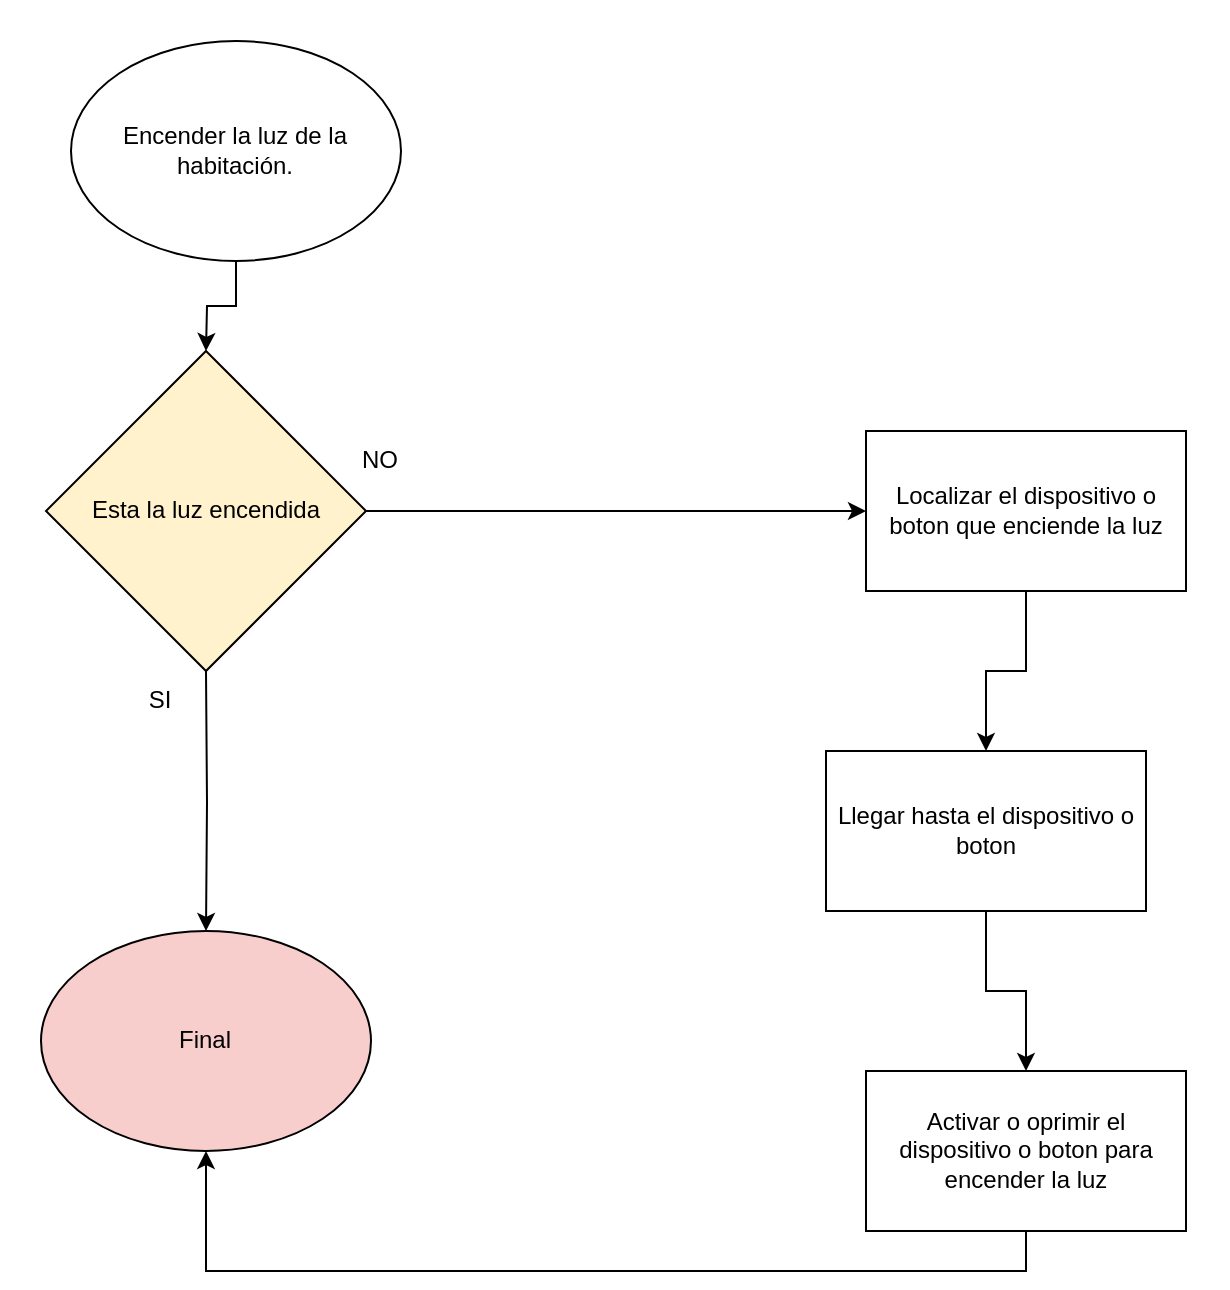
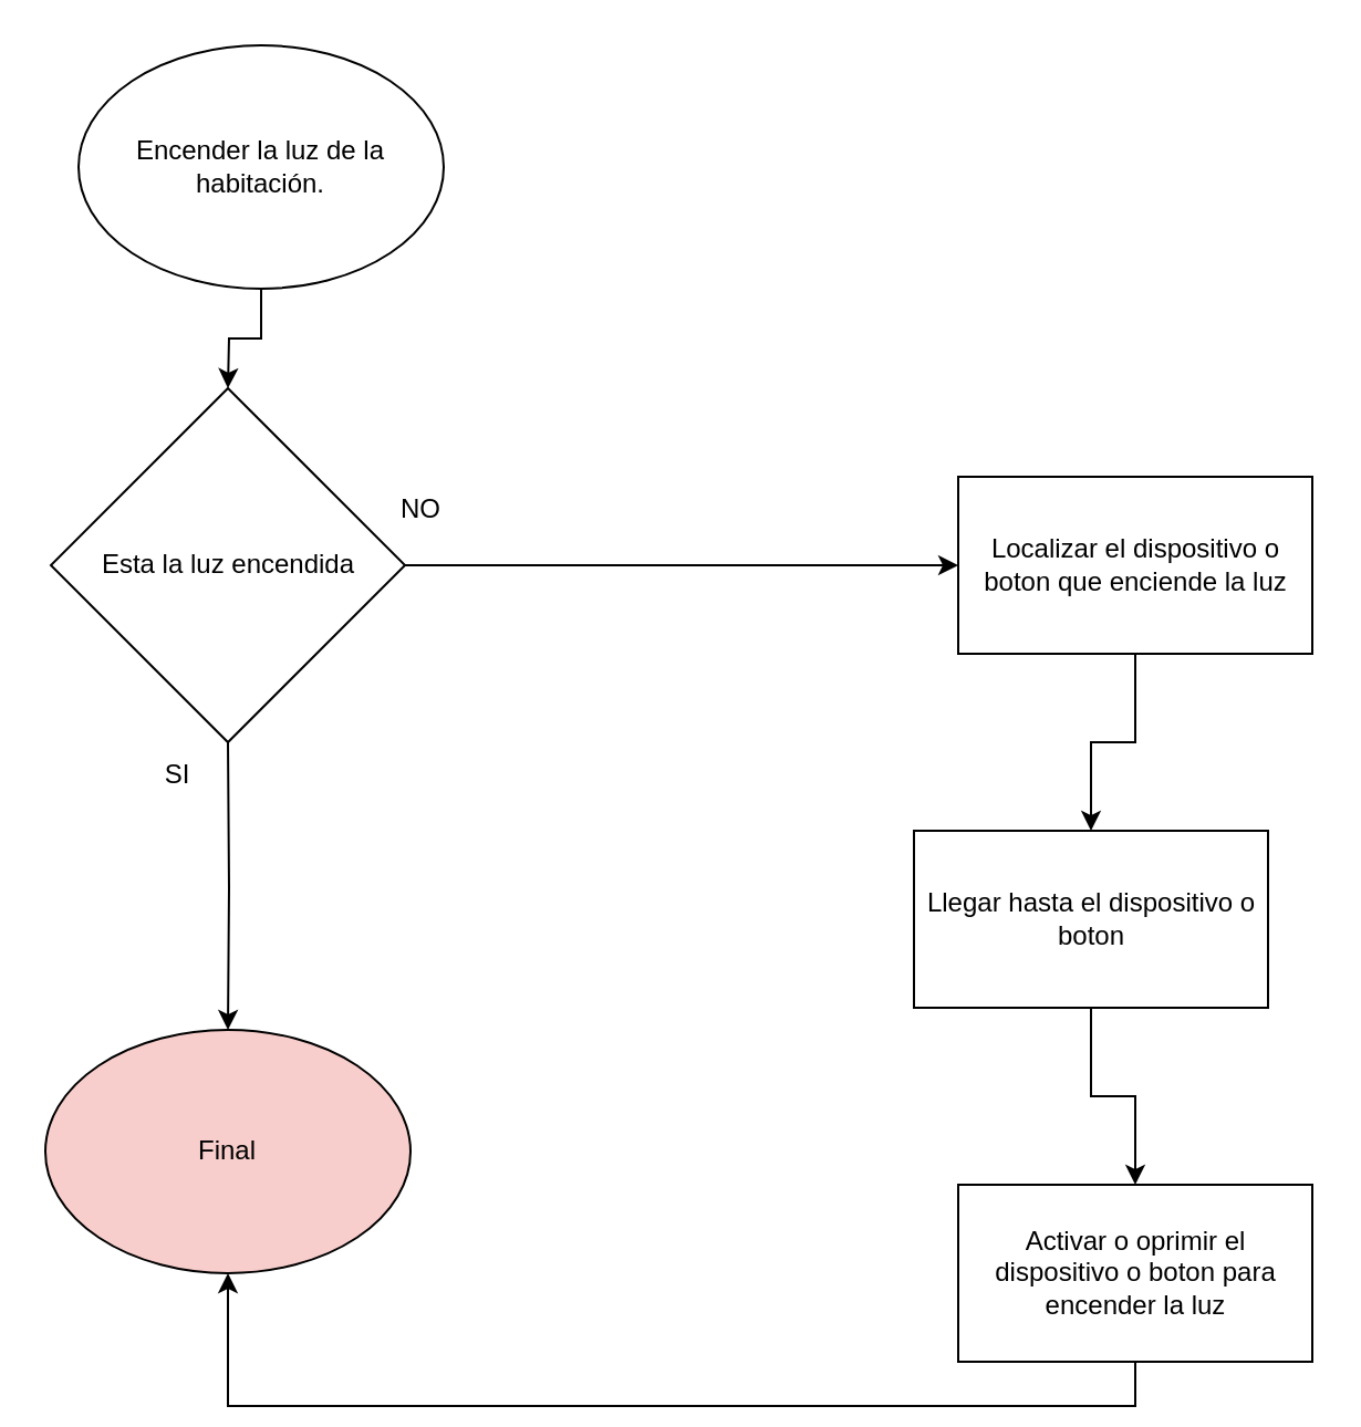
- <mxCell id="5" value="Esta la luz encendida" style="rhombus;whiteSpace=wrap;html=1;fillColor=#fff2cc;" vertex="1" parent="1"><mxGeometry x="22.5" y="175" width="160" height="160" as="geometry" /></mxCell>
+ <mxCell id="5" value="Esta la luz encendida" style="rhombus;whiteSpace=wrap;html=1;" vertex="1" parent="1"><mxGeometry x="22.5" y="175" width="160" height="160" as="geometry" /></mxCell>
